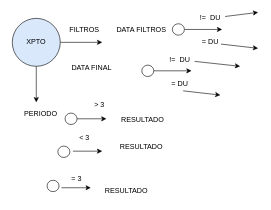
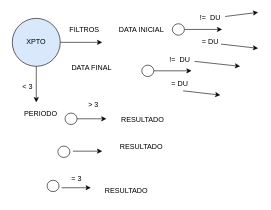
- <mxCell id="6" value="DATA FILTROS" style="text;html=1;align=center;verticalAlign=middle;resizable=0;points=[];autosize=1;strokeColor=none;fillColor=none;" parent="1" vertex="1"><mxGeometry x="190" y="39" width="90" height="20" as="geometry" /></mxCell>
+ <mxCell id="6" value="DATA INICIAL" style="text;html=1;align=center;verticalAlign=middle;resizable=0;points=[];autosize=1;strokeColor=none;fillColor=none;" parent="1" vertex="1"><mxGeometry x="190" y="39" width="90" height="20" as="geometry" /></mxCell>
- <mxCell id="20" value="&amp;gt; 3" style="text;html=1;align=center;verticalAlign=middle;resizable=0;points=[];autosize=1;strokeColor=none;fillColor=none;" parent="1" vertex="1"><mxGeometry x="150" y="164" width="30" height="20" as="geometry" /></mxCell>
+ <mxCell id="20" value="&amp;gt; 3" style="text;html=1;align=center;verticalAlign=middle;resizable=0;points=[];autosize=1;strokeColor=none;fillColor=none;" parent="1" vertex="1"><mxGeometry x="140" y="164" width="30" height="20" as="geometry" /></mxCell>
- <mxCell id="21" value="&amp;lt; 3" style="text;html=1;align=center;verticalAlign=middle;resizable=0;points=[];autosize=1;strokeColor=none;fillColor=none;" parent="1" vertex="1"><mxGeometry x="125" y="219" width="30" height="20" as="geometry" /></mxCell>
+ <mxCell id="21" value="&amp;lt; 3" style="text;html=1;align=center;verticalAlign=middle;resizable=0;points=[];autosize=1;strokeColor=none;fillColor=none;" parent="1" vertex="1"><mxGeometry x="30" y="134" width="30" height="20" as="geometry" /></mxCell>
